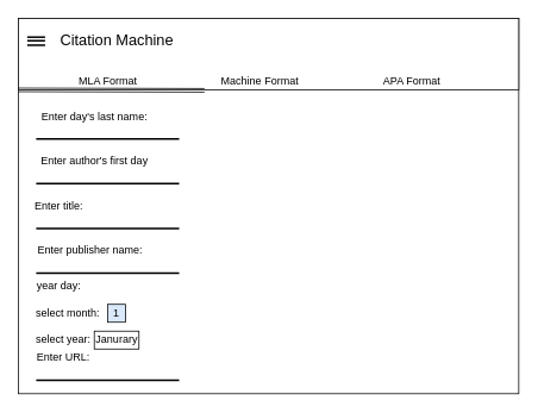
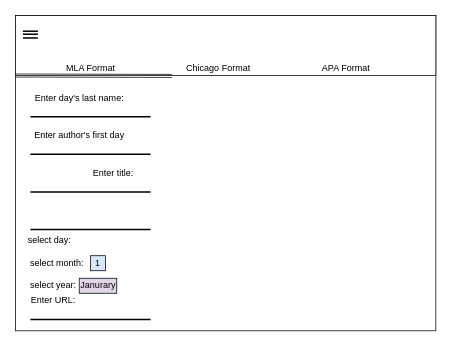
- <mxCell id="7" value="&lt;font style=&quot;font-size: 17px&quot;&gt;Citation Machine&lt;/font&gt;" style="text;html=1;align=center;verticalAlign=middle;resizable=0;points=[];autosize=1;strokeColor=none;fillColor=none;" vertex="1" parent="1"><mxGeometry x="60" y="36" width="140" height="20" as="geometry" /></mxCell>
- <mxCell id="9" value="Machine Format" style="text;html=1;align=center;verticalAlign=middle;resizable=0;points=[];autosize=1;strokeColor=none;fillColor=none;" vertex="1" parent="1"><mxGeometry x="240" y="80" width="100" height="20" as="geometry" /></mxCell>
+ <mxCell id="9" value="Chicago Format" style="text;html=1;align=center;verticalAlign=middle;resizable=0;points=[];autosize=1;strokeColor=none;fillColor=none;" vertex="1" parent="1"><mxGeometry x="240" y="80" width="100" height="20" as="geometry" /></mxCell>
- <mxCell id="14" value="Enter title:" style="text;html=1;align=center;verticalAlign=middle;resizable=0;points=[];autosize=1;strokeColor=none;fillColor=none;" vertex="1" parent="1"><mxGeometry x="30" y="220" width="70" height="20" as="geometry" /></mxCell>
+ <mxCell id="14" value="Enter title:" style="text;html=1;align=center;verticalAlign=middle;resizable=0;points=[];autosize=1;strokeColor=none;fillColor=none;" vertex="1" parent="1"><mxGeometry x="115" y="220" width="70" height="20" as="geometry" /></mxCell>
- <mxCell id="15" value="Enter publisher name:" style="text;html=1;align=center;verticalAlign=middle;resizable=0;points=[];autosize=1;strokeColor=none;fillColor=none;" vertex="1" parent="1"><mxGeometry x="30" y="270" width="140" height="20" as="geometry" /></mxCell>
- <mxCell id="16" value="year day:" style="text;html=1;align=center;verticalAlign=middle;resizable=0;points=[];autosize=1;strokeColor=none;fillColor=none;" vertex="1" parent="1"><mxGeometry x="30" y="310" width="70" height="20" as="geometry" /></mxCell>
+ <mxCell id="16" value="select day:" style="text;html=1;align=center;verticalAlign=middle;resizable=0;points=[];autosize=1;strokeColor=none;fillColor=none;" vertex="1" parent="1"><mxGeometry x="30" y="310" width="70" height="20" as="geometry" /></mxCell>
- <mxCell id="25" value="Janurary" style="rounded=0;whiteSpace=wrap;html=1;align=left;" vertex="1" parent="1"><mxGeometry x="105" y="370" width="50" height="20" as="geometry" /></mxCell>
+ <mxCell id="25" value="Janurary" style="rounded=0;whiteSpace=wrap;html=1;align=left;fillColor=#e1d5e7;" vertex="1" parent="1"><mxGeometry x="105" y="370" width="50" height="20" as="geometry" /></mxCell>
